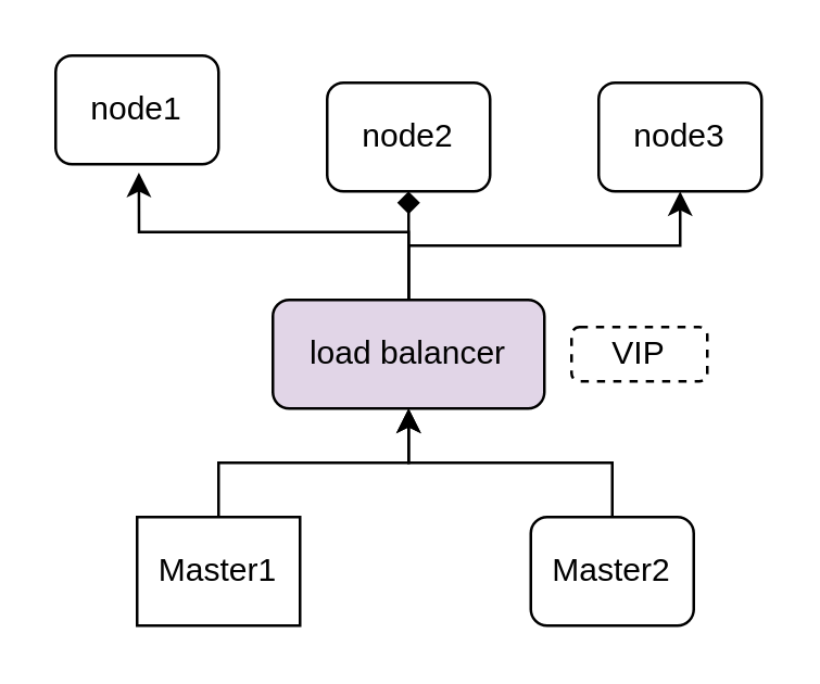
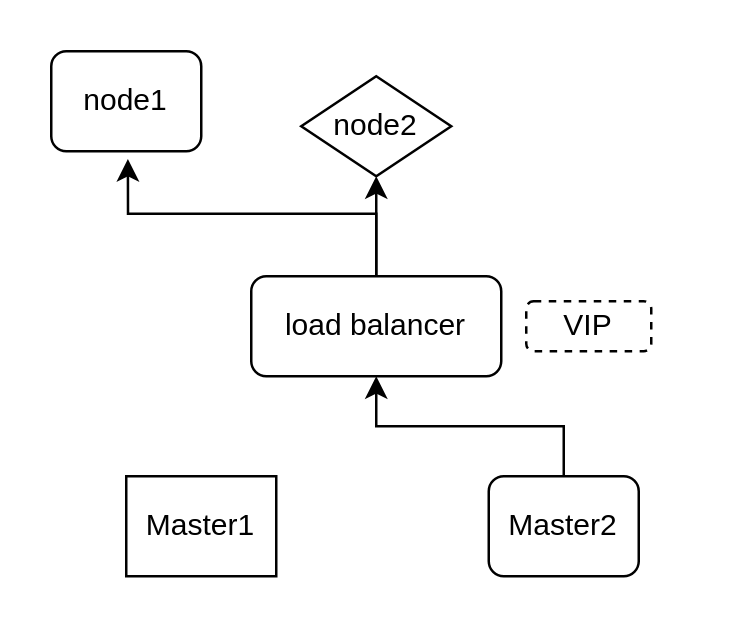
- <mxCell id="3" value="node2" style="rounded=1;whiteSpace=wrap;html=1;" vertex="1" parent="1"><mxGeometry x="120" y="30" width="60" height="40" as="geometry" /></mxCell>
+ <mxCell id="3" value="node2" style="rhombus;whiteSpace=wrap;html=1;" vertex="1" parent="1"><mxGeometry x="120" y="30" width="60" height="40" as="geometry" /></mxCell>
- <mxCell id="4" value="node3" style="rounded=1;whiteSpace=wrap;html=1;" vertex="1" parent="1"><mxGeometry x="220" y="30" width="60" height="40" as="geometry" /></mxCell>
- <mxCell id="9" style="edgeStyle=orthogonalEdgeStyle;rounded=0;orthogonalLoop=1;jettySize=auto;html=1;entryX=0.5;entryY=1;entryDx=0;entryDy=0;endArrow=diamond;" edge="1" parent="1" source="11" target="3"><mxGeometry relative="1" as="geometry" /></mxCell>
+ <mxCell id="9" style="edgeStyle=orthogonalEdgeStyle;rounded=0;orthogonalLoop=1;jettySize=auto;html=1;entryX=0.5;entryY=1;entryDx=0;entryDy=0;" edge="1" parent="1" source="11" target="3"><mxGeometry relative="1" as="geometry" /></mxCell>
- <mxCell id="10" style="edgeStyle=orthogonalEdgeStyle;rounded=0;orthogonalLoop=1;jettySize=auto;html=1;entryX=0.5;entryY=1;entryDx=0;entryDy=0;exitX=0.5;exitY=0;exitDx=0;exitDy=0;" edge="1" parent="1" source="11" target="4"><mxGeometry relative="1" as="geometry" /></mxCell>
- <mxCell id="11" value="load balancer" style="rounded=1;whiteSpace=wrap;html=1;fillColor=#e1d5e7;" vertex="1" parent="1"><mxGeometry x="100" y="110" width="100" height="40" as="geometry" /></mxCell>
+ <mxCell id="11" value="load balancer" style="rounded=1;whiteSpace=wrap;html=1;" vertex="1" parent="1"><mxGeometry x="100" y="110" width="100" height="40" as="geometry" /></mxCell>
- <mxCell id="5" style="rounded=0;orthogonalLoop=1;jettySize=auto;html=1;entryX=0.5;entryY=1;entryDx=0;entryDy=0;edgeStyle=orthogonalEdgeStyle;" edge="1" parent="1" source="6" target="11"><mxGeometry relative="1" as="geometry" /></mxCell>
